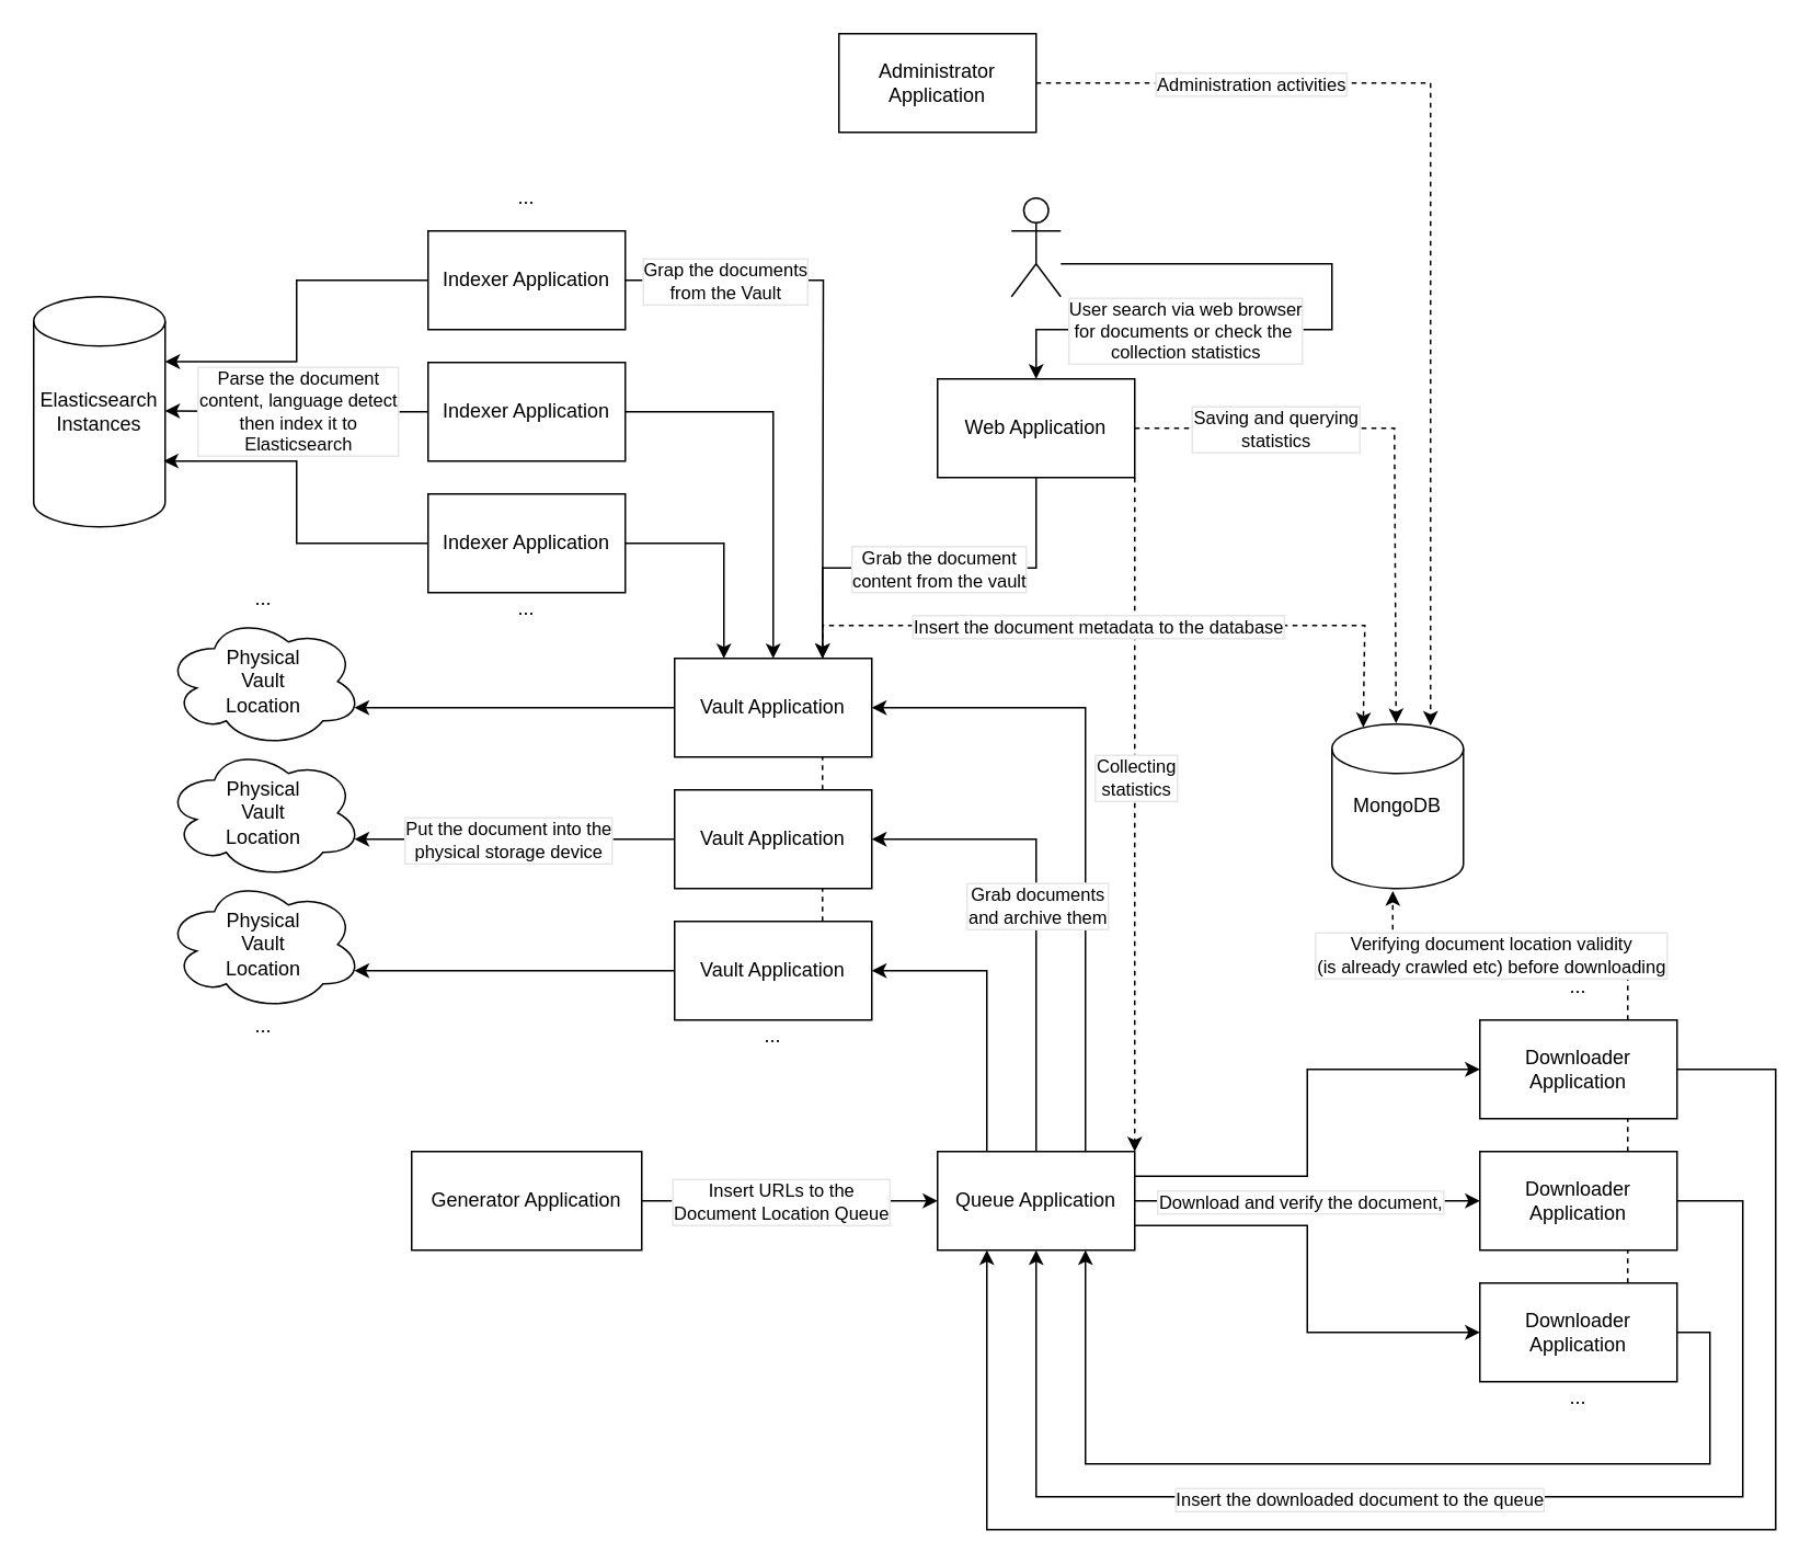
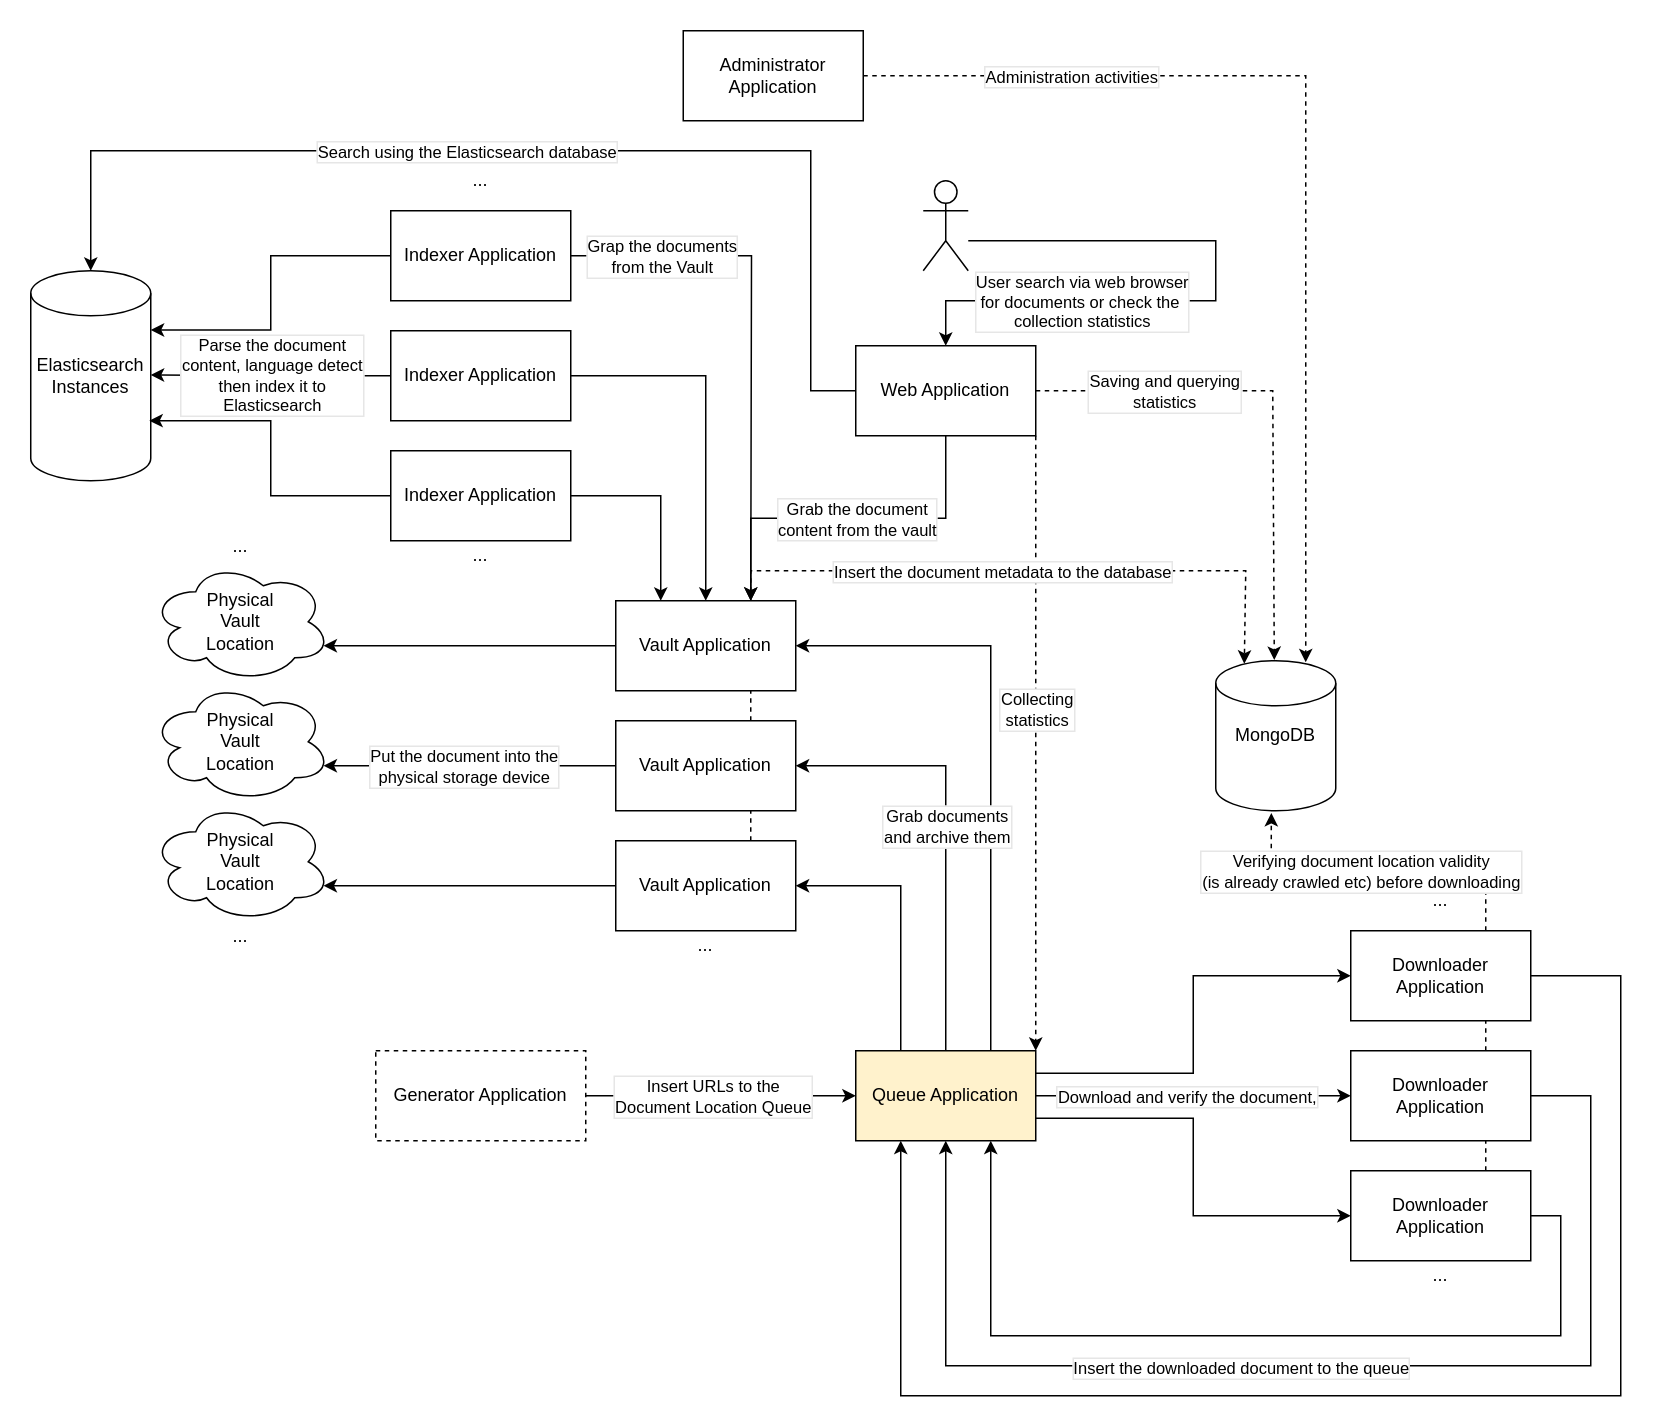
- <mxCell id="73" value="Administrator Application" style="rounded=0;whiteSpace=wrap;html=1;" vertex="1" parent="1"><mxGeometry x="510" y="20" width="120" height="60" as="geometry" /></mxCell>
+ <mxCell id="73" value="Administrator Application" style="rounded=0;whiteSpace=wrap;html=1;" vertex="1" parent="1"><mxGeometry x="455" y="20" width="120" height="60" as="geometry" /></mxCell>
+ <mxCell id="61" style="edgeStyle=orthogonalEdgeStyle;rounded=0;orthogonalLoop=1;jettySize=auto;html=1;exitX=0;exitY=0.5;exitDx=0;exitDy=0;entryX=0.5;entryY=0;entryDx=0;entryDy=0;entryPerimeter=0;endArrow=classic;endFill=1;" parent="1" source="69" target="51" edge="1"><mxGeometry relative="1" as="geometry"><Array as="points"><mxPoint x="540" y="260" /><mxPoint x="540" y="100" /><mxPoint x="60" y="100" /></Array></mxGeometry></mxCell>
+ <mxCell id="62" value="Search using the Elasticsearch database" style="edgeLabel;html=1;align=center;verticalAlign=middle;resizable=0;points=[];labelBorderColor=#E6E6E6;" parent="61" vertex="1" connectable="0"><mxGeometry x="0.245" relative="1" as="geometry"><mxPoint x="47" as="offset" /></mxGeometry></mxCell>
- <mxCell id="7" value="Generator Application" style="rounded=0;whiteSpace=wrap;html=1;" parent="1" vertex="1"><mxGeometry y="700" width="140" height="60" as="geometry" x="250" /></mxCell>
+ <mxCell id="7" value="Generator Application" style="rounded=0;whiteSpace=wrap;html=1;dashed=1;" parent="1" vertex="1"><mxGeometry y="700" width="140" height="60" as="geometry" x="250" /></mxCell>
- <mxCell id="15" value="Queue Application" style="rounded=0;whiteSpace=wrap;html=1;" parent="1" vertex="1"><mxGeometry x="570" y="700" width="120" height="60" as="geometry" /></mxCell>
+ <mxCell id="15" value="Queue Application" style="rounded=0;whiteSpace=wrap;html=1;fillColor=#fff2cc;" parent="1" vertex="1"><mxGeometry x="570" y="700" width="120" height="60" as="geometry" /></mxCell>
